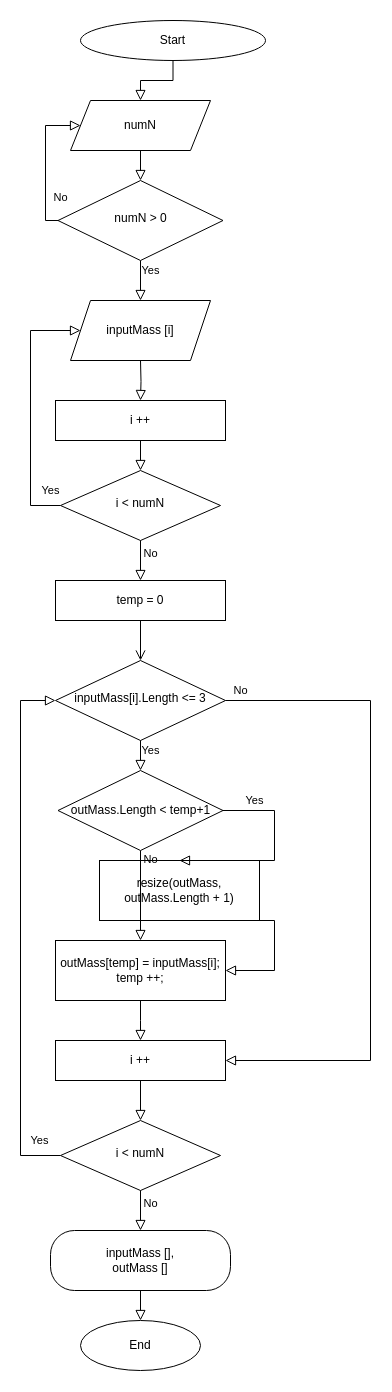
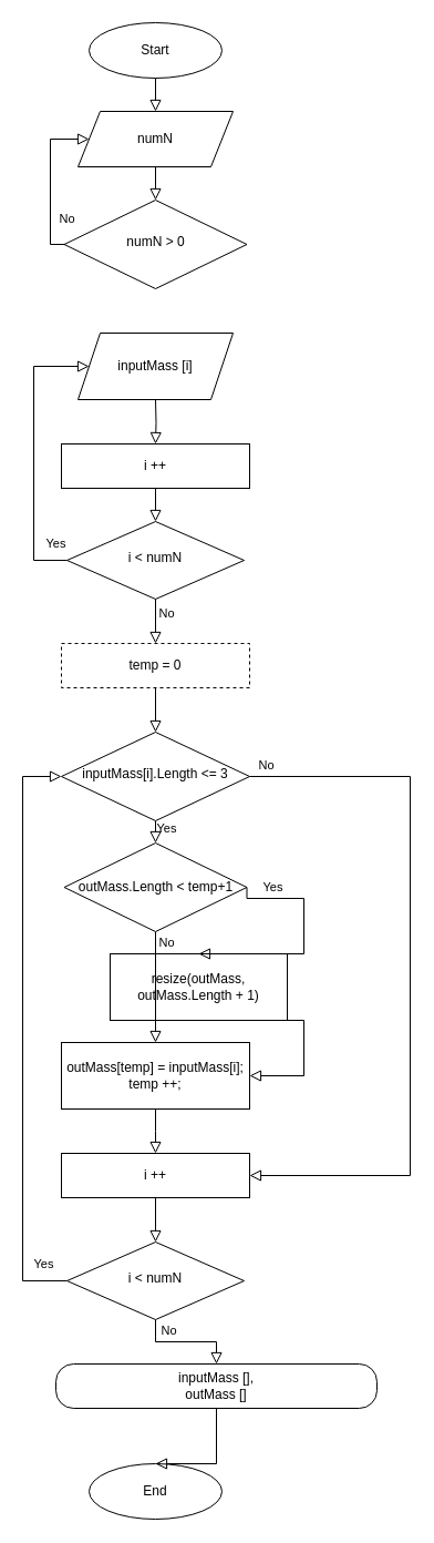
- <mxCell id="9" value="Start" style="ellipse;whiteSpace=wrap;html=1;" vertex="1" parent="1"><mxGeometry x="80" y="20" width="185" height="40" as="geometry" /></mxCell>
+ <mxCell id="9" value="Start" style="ellipse;whiteSpace=wrap;html=1;" vertex="1" parent="1"><mxGeometry x="80" y="20" width="120" height="50" as="geometry" /></mxCell>
- <mxCell id="3" value="Yes" style="rounded=0;html=1;jettySize=auto;orthogonalLoop=1;fontSize=11;endArrow=block;endFill=0;endSize=8;strokeWidth=1;shadow=0;labelBackgroundColor=none;edgeStyle=orthogonalEdgeStyle;exitX=0.5;exitY=1;exitDx=0;exitDy=0;entryX=0.5;entryY=0;entryDx=0;entryDy=0;" parent="1" source="4" target="11" edge="1"><mxGeometry x="-0.5" y="10" relative="1" as="geometry"><mxPoint as="offset" /></mxGeometry></mxCell>
- <mxCell id="17" value="temp = 0" style="rounded=0;whiteSpace=wrap;html=1;" vertex="1" parent="1"><mxGeometry x="55" y="580" width="170" height="40" as="geometry" /></mxCell>
+ <mxCell id="17" value="temp = 0" style="rounded=0;whiteSpace=wrap;html=1;dashed=1;" vertex="1" parent="1"><mxGeometry x="55" y="580" width="170" height="40" as="geometry" /></mxCell>
- <mxCell id="22" value="" style="rounded=0;html=1;jettySize=auto;orthogonalLoop=1;fontSize=11;endArrow=open;endFill=0;endSize=8;strokeWidth=1;shadow=0;labelBackgroundColor=none;edgeStyle=orthogonalEdgeStyle;entryX=0.5;entryY=0;entryDx=0;entryDy=0;exitX=0.5;exitY=1;exitDx=0;exitDy=0;" edge="1" parent="1" source="17" target="15"><mxGeometry x="-0.333" y="10" relative="1" as="geometry"><mxPoint as="offset" /><mxPoint x="140" y="670" as="sourcePoint" /><mxPoint x="160" y="630" as="targetPoint" /></mxGeometry></mxCell>
+ <mxCell id="22" value="" style="rounded=0;html=1;jettySize=auto;orthogonalLoop=1;fontSize=11;endArrow=block;endFill=0;endSize=8;strokeWidth=1;shadow=0;labelBackgroundColor=none;edgeStyle=orthogonalEdgeStyle;entryX=0.5;entryY=0;entryDx=0;entryDy=0;exitX=0.5;exitY=1;exitDx=0;exitDy=0;" edge="1" parent="1" source="17" target="15"><mxGeometry x="-0.333" y="10" relative="1" as="geometry"><mxPoint as="offset" /><mxPoint x="140" y="670" as="sourcePoint" /><mxPoint x="160" y="630" as="targetPoint" /></mxGeometry></mxCell>
- <mxCell id="24" value="outMass.Length &amp;lt; temp+1" style="rhombus;whiteSpace=wrap;html=1;" vertex="1" parent="1"><mxGeometry x="57.5" y="770" width="165" height="80" as="geometry" /></mxCell>
+ <mxCell id="24" value="outMass.Length &amp;lt; temp+1" style="rhombus;whiteSpace=wrap;html=1;" vertex="1" parent="1"><mxGeometry x="57.5" y="760" width="165" height="80" as="geometry" /></mxCell>
- <mxCell id="8" value="inputMass [], &lt;br&gt;outMass []" style="rounded=1;whiteSpace=wrap;html=1;fontSize=12;glass=0;strokeWidth=1;shadow=0;arcSize=40;" parent="1" vertex="1"><mxGeometry x="50" y="1230" width="180" height="60" as="geometry" /></mxCell>
+ <mxCell id="8" value="inputMass [], &lt;br&gt;outMass []" style="rounded=1;whiteSpace=wrap;html=1;fontSize=12;glass=0;strokeWidth=1;shadow=0;arcSize=40;" parent="1" vertex="1"><mxGeometry x="50" y="1230" width="290" height="40" as="geometry" /></mxCell>
